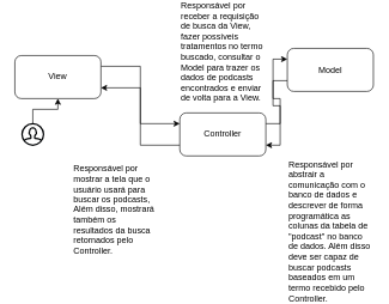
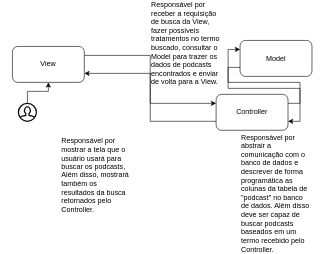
- <mxCell id="8" value="Controller" style="rounded=1;whiteSpace=wrap;html=1;" vertex="1" parent="1"><mxGeometry x="250" y="155" width="120" height="60" as="geometry" /></mxCell>
+ <mxCell id="8" value="Controller" style="rounded=1;whiteSpace=wrap;html=1;" vertex="1" parent="1"><mxGeometry x="360" y="155" width="120" height="60" as="geometry" /></mxCell>
